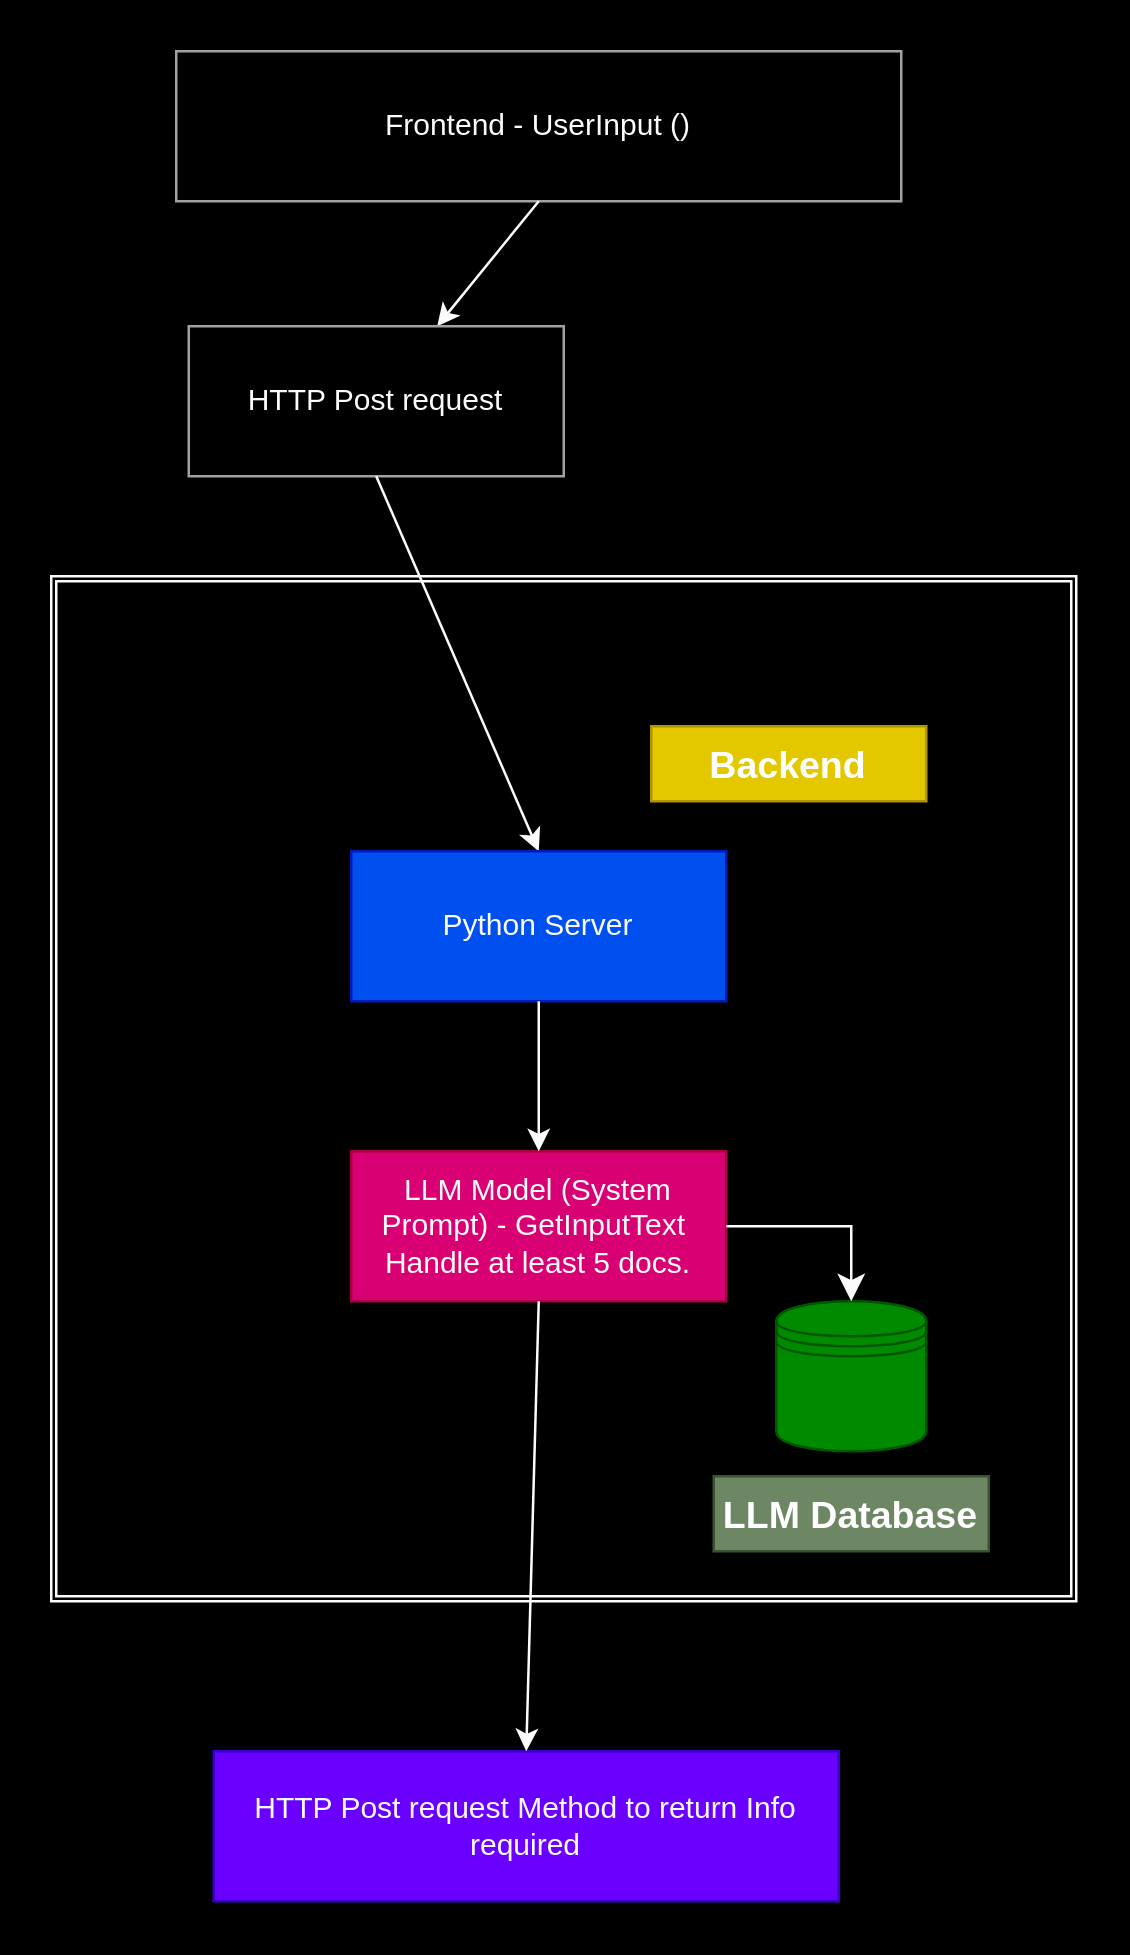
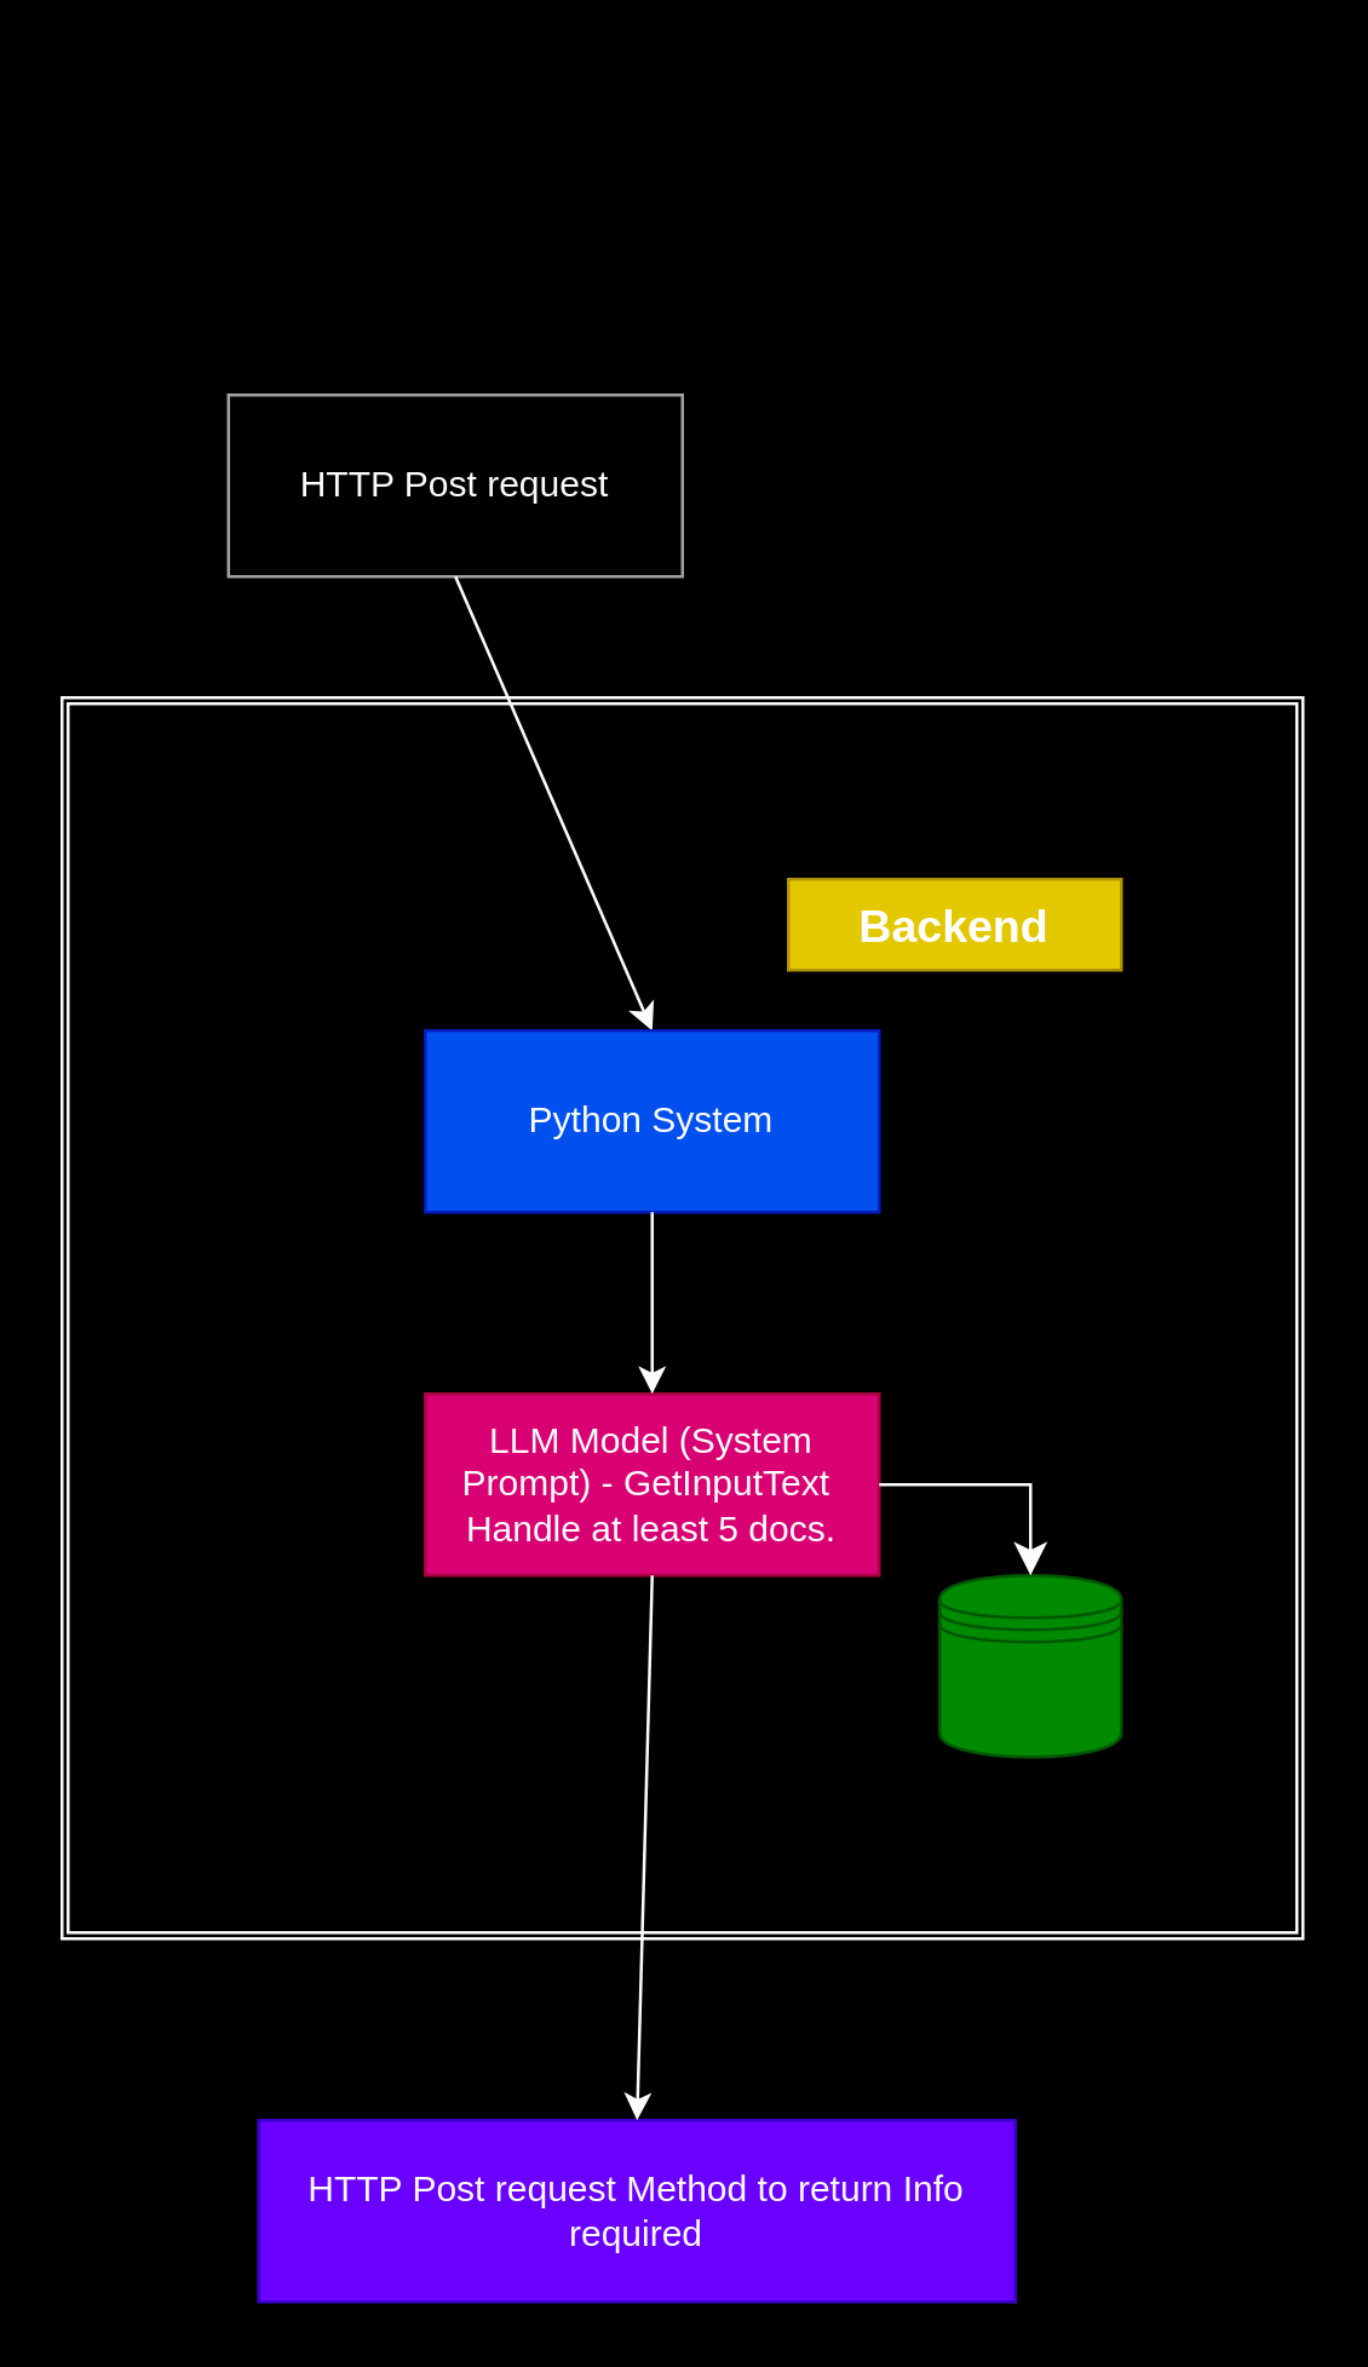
- <mxCell id="2" value="&lt;font style=&quot;color: rgb(252, 252, 252);&quot;&gt;Frontend - UserInput ()&lt;/font&gt;" style="rounded=0;whiteSpace=wrap;html=1;gradientColor=none;fillColor=none;strokeColor=#A1A1A1;" vertex="1" parent="1"><mxGeometry x="70" y="20" width="290" height="60" as="geometry" /></mxCell>
- <mxCell id="3" value="" style="endArrow=classic;html=1;exitX=0.5;exitY=1;exitDx=0;exitDy=0;strokeColor=#FCFCFC;" edge="1" parent="1" source="2" target="4"><mxGeometry width="50" height="50" relative="1" as="geometry"><mxPoint x="210" y="550" as="sourcePoint" /><mxPoint x="210" y="140" as="targetPoint" /></mxGeometry></mxCell>
- <mxCell id="6" value="&lt;font style=&quot;color: rgb(252, 252, 252);&quot;&gt;Python Server&lt;/font&gt;" style="rounded=0;whiteSpace=wrap;html=1;fillColor=#0050ef;strokeColor=#001DBC;fontColor=#ffffff;" vertex="1" parent="1"><mxGeometry x="140" y="340" width="150" height="60" as="geometry" /></mxCell>
+ <mxCell id="6" value="&lt;font style=&quot;color: rgb(252, 252, 252);&quot;&gt;Python System&lt;/font&gt;" style="rounded=0;whiteSpace=wrap;html=1;fillColor=#0050ef;strokeColor=#001DBC;fontColor=#ffffff;" vertex="1" parent="1"><mxGeometry x="140" y="340" width="150" height="60" as="geometry" /></mxCell>
- <mxCell id="15" value="&lt;font style=&quot;font-size: 15px; color: rgb(255, 255, 255);&quot;&gt;&lt;b style=&quot;&quot;&gt;LLM Database&lt;/b&gt;&lt;/font&gt;" style="text;html=1;align=center;verticalAlign=middle;whiteSpace=wrap;rounded=0;fillColor=#6d8764;fontColor=#ffffff;strokeColor=#3A5431;" vertex="1" parent="1"><mxGeometry x="285" y="590" width="110" height="30" as="geometry" /></mxCell>
